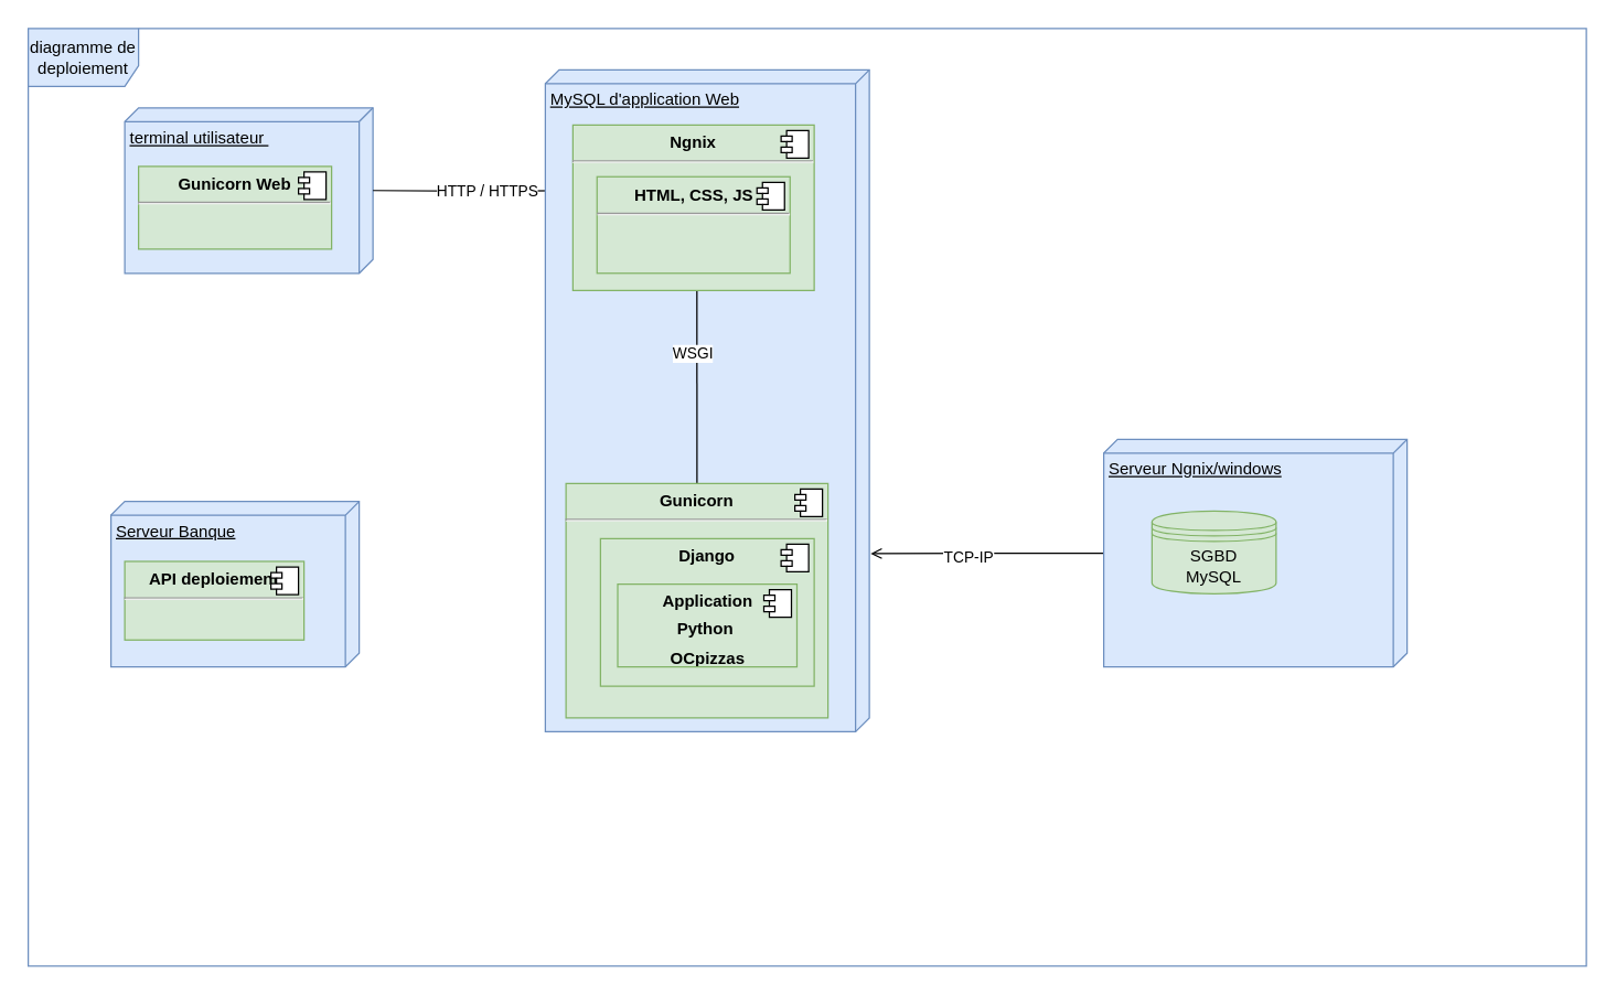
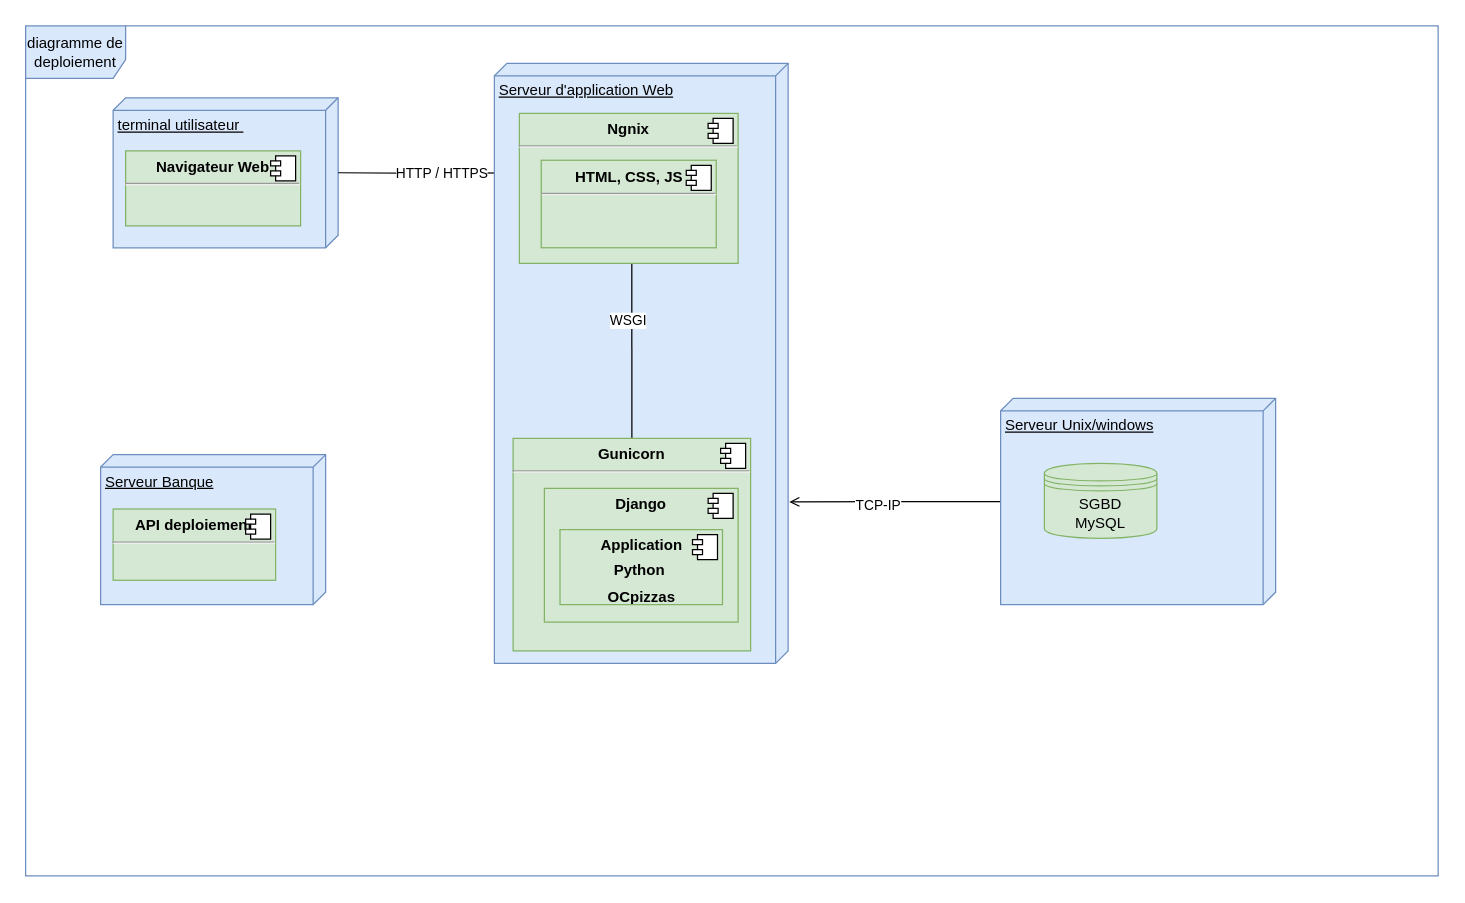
- <mxCell id="18" value="MySQL d'application Web" style="verticalAlign=top;align=left;spacingTop=8;spacingLeft=2;spacingRight=12;shape=cube;size=10;direction=south;fontStyle=4;html=1;fillColor=#dae8fc;strokeColor=#6c8ebf;" parent="1" vertex="1"><mxGeometry x="395" y="50" width="235" height="480" as="geometry" /></mxCell>
+ <mxCell id="18" value="Serveur d'application Web" style="verticalAlign=top;align=left;spacingTop=8;spacingLeft=2;spacingRight=12;shape=cube;size=10;direction=south;fontStyle=4;html=1;fillColor=#dae8fc;strokeColor=#6c8ebf;" parent="1" vertex="1"><mxGeometry x="395" y="50" width="235" height="480" as="geometry" /></mxCell>
- <mxCell id="11" value="&lt;p style=&quot;margin: 0px ; margin-top: 6px ; text-align: center&quot;&gt;&lt;b&gt;Gunicorn Web&lt;/b&gt;&lt;/p&gt;&lt;hr&gt;&lt;p style=&quot;margin: 0px ; margin-left: 8px&quot;&gt;&lt;br&gt;&lt;/p&gt;" style="align=left;overflow=fill;html=1;dropTarget=0;fillColor=#d5e8d4;strokeColor=#82b366;" parent="1" vertex="1"><mxGeometry x="100" y="120" width="140" height="60" as="geometry" /></mxCell>
+ <mxCell id="11" value="&lt;p style=&quot;margin: 0px ; margin-top: 6px ; text-align: center&quot;&gt;&lt;b&gt;Navigateur Web&lt;/b&gt;&lt;/p&gt;&lt;hr&gt;&lt;p style=&quot;margin: 0px ; margin-left: 8px&quot;&gt;&lt;br&gt;&lt;/p&gt;" style="align=left;overflow=fill;html=1;dropTarget=0;fillColor=#d5e8d4;strokeColor=#82b366;" parent="1" vertex="1"><mxGeometry x="100" y="120" width="140" height="60" as="geometry" /></mxCell>
- <mxCell id="8" value="Serveur Ngnix/windows" style="verticalAlign=top;align=left;spacingTop=8;spacingLeft=2;spacingRight=12;shape=cube;size=10;direction=south;fontStyle=4;html=1;fillColor=#dae8fc;strokeColor=#6c8ebf;" parent="1" vertex="1"><mxGeometry x="800" y="318" width="220" height="165" as="geometry" /></mxCell>
+ <mxCell id="8" value="Serveur Unix/windows" style="verticalAlign=top;align=left;spacingTop=8;spacingLeft=2;spacingRight=12;shape=cube;size=10;direction=south;fontStyle=4;html=1;fillColor=#dae8fc;strokeColor=#6c8ebf;" parent="1" vertex="1"><mxGeometry x="800" y="318" width="220" height="165" as="geometry" /></mxCell>
